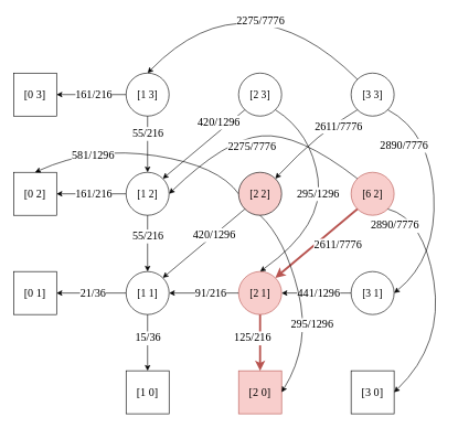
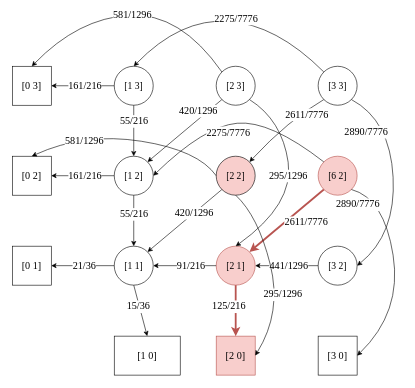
+ <mxCell id="45" value="581/1296" style="curved=1;endArrow=classic;html=1;fontSize=17;exitX=0;exitY=0;exitDx=0;exitDy=0;entryX=0.5;entryY=0;entryDx=0;entryDy=0;fontFamily=Lucida Console;" parent="1" source="3" target="8" edge="1"><mxGeometry width="50" height="50" relative="1" as="geometry"><mxPoint x="150" y="40" as="sourcePoint" /><mxPoint x="200" y="-10" as="targetPoint" /><Array as="points"><mxPoint x="300" y="20" /><mxPoint x="130" y="30" /></Array></mxGeometry></mxCell>
- <mxCell id="6" value="&lt;p style=&quot;font-size: 16px&quot;&gt;&lt;font face=&quot;Lucida Console&quot;&gt;[3 1]&lt;/font&gt;&lt;/p&gt;" style="ellipse;whiteSpace=wrap;html=1;aspect=fixed;" parent="1" vertex="1"><mxGeometry x="530" y="410" width="65" height="65" as="geometry" /></mxCell>
+ <mxCell id="6" value="&lt;p style=&quot;font-size: 16px&quot;&gt;&lt;font face=&quot;Lucida Console&quot;&gt;[3 2]&lt;/font&gt;&lt;/p&gt;" style="ellipse;whiteSpace=wrap;html=1;aspect=fixed;" parent="1" vertex="1"><mxGeometry x="530" y="410" width="65" height="65" as="geometry" /></mxCell>
- <mxCell id="11" value="&lt;font face=&quot;Lucida Console&quot; style=&quot;font-size: 17px&quot;&gt;[1 0]&lt;/font&gt;" style="whiteSpace=wrap;html=1;aspect=fixed;fontSize=17;" parent="1" vertex="1"><mxGeometry x="190" y="560" width="65" height="65" as="geometry" /></mxCell>
+ <mxCell id="11" value="&lt;font face=&quot;Lucida Console&quot; style=&quot;font-size: 17px&quot;&gt;[1 0]&lt;/font&gt;" style="whiteSpace=wrap;html=1;aspect=fixed;fontSize=17;" parent="1" vertex="1"><mxGeometry x="190" y="560" width="110" height="65" as="geometry" /></mxCell>
